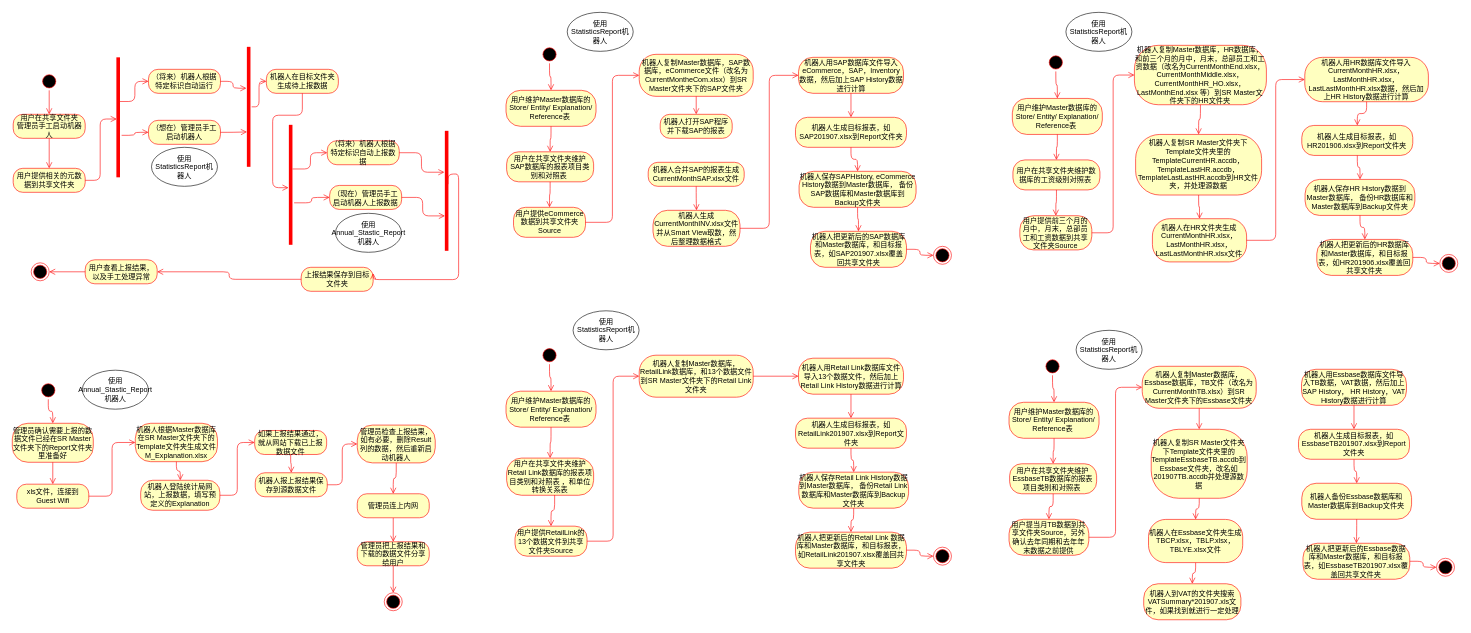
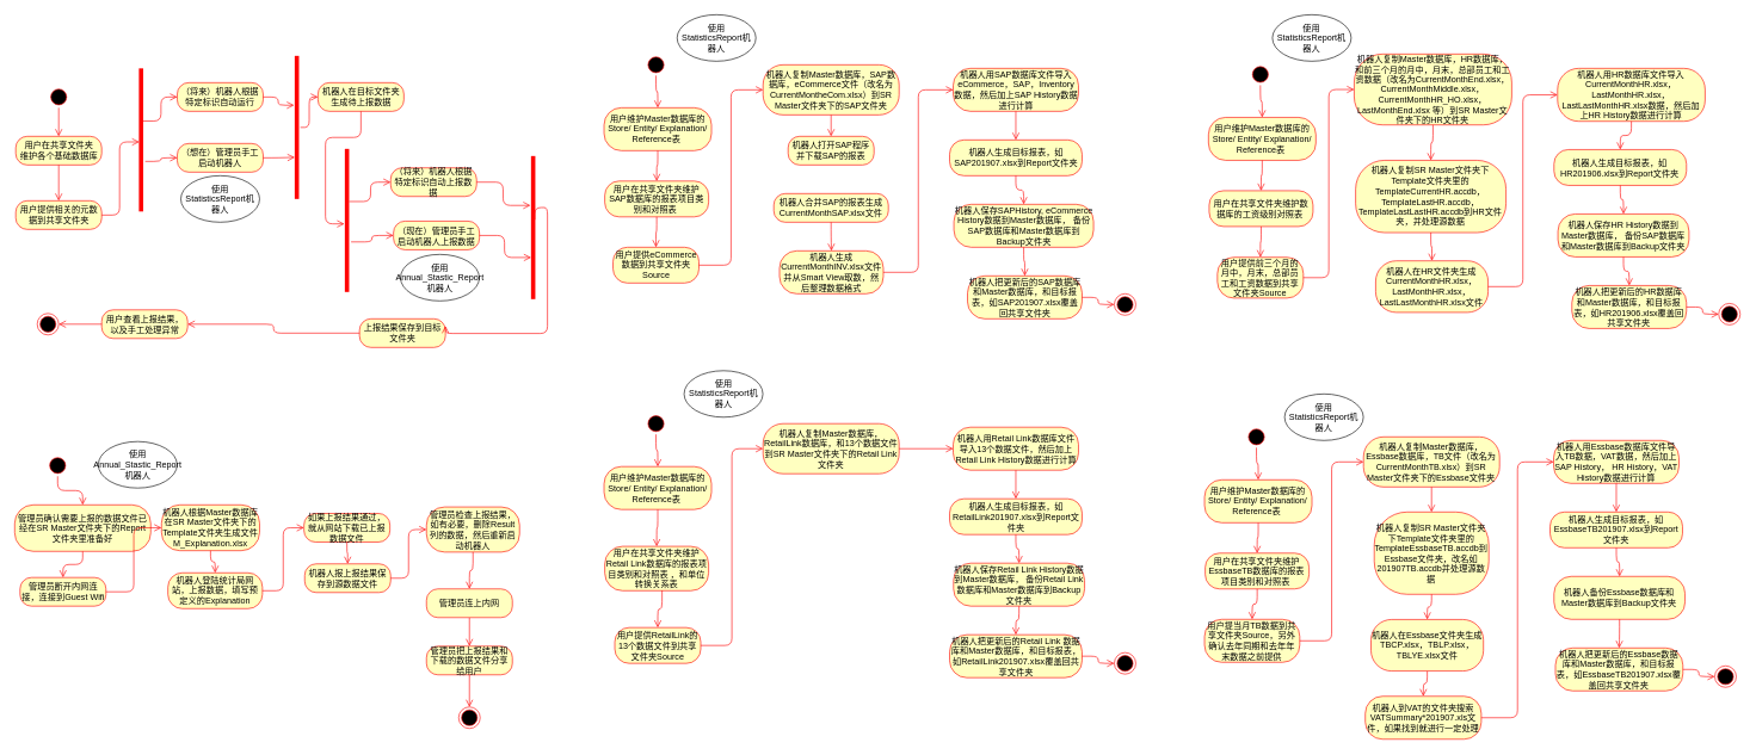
- <mxCell id="95" value="用户在共享文件夹&lt;br&gt;管理员手工启动机器人" style="rounded=1;whiteSpace=wrap;html=1;arcSize=40;fontColor=#000000;fillColor=#ffffc0;strokeColor=#ff0000;" parent="1" vertex="1"><mxGeometry x="21.5" y="190" width="120" height="40" as="geometry" /></mxCell>
+ <mxCell id="95" value="用户在共享文件夹&lt;br&gt;维护各个基础数据库" style="rounded=1;whiteSpace=wrap;html=1;arcSize=40;fontColor=#000000;fillColor=#ffffc0;strokeColor=#ff0000;" parent="1" vertex="1"><mxGeometry x="21.5" y="190" width="120" height="40" as="geometry" /></mxCell>
- <mxCell id="63" value="机器人保存HR History数据到Master数据库，&amp;nbsp;备份HR数据库和Master数据库到Backup文件夹" style="rounded=1;whiteSpace=wrap;html=1;arcSize=40;fontColor=#000000;fillColor=#ffffc0;strokeColor=#ff0000;" parent="1" vertex="1"><mxGeometry x="2174.954" y="298.5" width="183" height="60" as="geometry" /></mxCell>
+ <mxCell id="63" value="机器人保存HR History数据到Master数据库，&amp;nbsp;备份SAP数据库和Master数据库到Backup文件夹" style="rounded=1;whiteSpace=wrap;html=1;arcSize=40;fontColor=#000000;fillColor=#ffffc0;strokeColor=#ff0000;" parent="1" vertex="1"><mxGeometry x="2174.954" y="298.5" width="183" height="60" as="geometry" /></mxCell>
- <mxCell id="126" value="管理员确认需要上报的数据文件已经在SR Master文件夹下的Report文件夹里准备好" style="rounded=1;whiteSpace=wrap;html=1;arcSize=40;fontColor=#000000;fillColor=#ffffc0;strokeColor=#ff0000;" parent="1" vertex="1"><mxGeometry x="20" y="705" width="135" height="65" as="geometry" /></mxCell>
+ <mxCell id="126" value="管理员确认需要上报的数据文件已经在SR Master文件夹下的Report文件夹里准备好" style="rounded=1;whiteSpace=wrap;html=1;arcSize=40;fontColor=#000000;fillColor=#ffffc0;strokeColor=#ff0000;" parent="1" vertex="1"><mxGeometry x="20" y="705" width="190" height="65" as="geometry" /></mxCell>
+ <mxCell id="81" value="" style="edgeStyle=orthogonalEdgeStyle;html=1;verticalAlign=bottom;endArrow=open;endSize=8;strokeColor=#ff0000;entryX=0;entryY=0.5;entryDx=0;entryDy=0;" parent="1" source="80" target="82" edge="1"><mxGeometry relative="1" as="geometry"><mxPoint x="2058.954" y="980" as="targetPoint" /></mxGeometry></mxCell>
- <mxCell id="139" value="xls文件，连接到Guest Wifi" style="rounded=1;whiteSpace=wrap;html=1;arcSize=40;fontColor=#000000;fillColor=#ffffc0;strokeColor=#ff0000;" parent="1" vertex="1"><mxGeometry x="27.5" y="806.5" width="120" height="40" as="geometry" /></mxCell>
+ <mxCell id="139" value="管理员断开内网连接，连接到Guest Wifi" style="rounded=1;whiteSpace=wrap;html=1;arcSize=40;fontColor=#000000;fillColor=#ffffc0;strokeColor=#ff0000;" parent="1" vertex="1"><mxGeometry x="27.5" y="806.5" width="120" height="40" as="geometry" /></mxCell>
